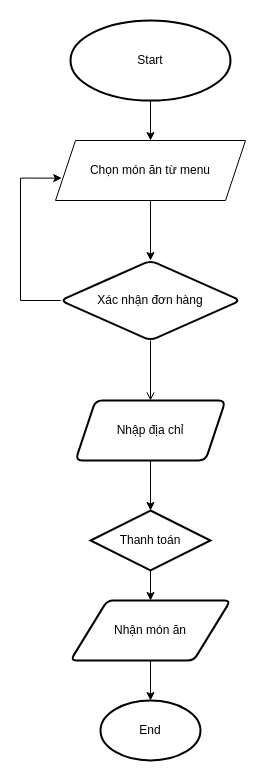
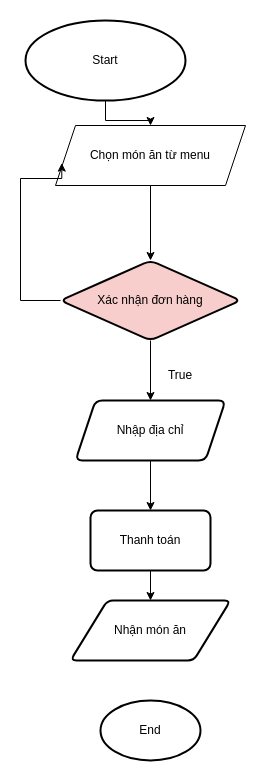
- <mxCell id="3" value="Start" style="strokeWidth=2;html=1;shape=mxgraph.flowchart.start_1;whiteSpace=wrap;" vertex="1" parent="1"><mxGeometry x="70" y="20" width="160" height="80" as="geometry" /></mxCell>
+ <mxCell id="3" value="Start" style="strokeWidth=2;html=1;shape=mxgraph.flowchart.start_1;whiteSpace=wrap;" vertex="1" parent="1"><mxGeometry x="25" y="20" width="160" height="80" as="geometry" /></mxCell>
- <mxCell id="15" value="Chọn món ăn từ menu" style="shape=parallelogram;perimeter=parallelogramPerimeter;whiteSpace=wrap;html=1;fixedSize=1;" vertex="1" parent="1"><mxGeometry x="55" y="140" width="190" height="60" as="geometry" /></mxCell>
+ <mxCell id="15" value="Chọn món ăn từ menu" style="shape=parallelogram;perimeter=parallelogramPerimeter;whiteSpace=wrap;html=1;fixedSize=1;" vertex="1" parent="1"><mxGeometry x="55" y="125" width="190" height="60" as="geometry" /></mxCell>
- <mxCell id="12" value="Xác nhận đơn hàng" style="rhombus;whiteSpace=wrap;html=1;rounded=1;absoluteArcSize=1;arcSize=14;strokeWidth=2;" vertex="1" parent="1"><mxGeometry x="60" y="260" width="180" height="80" as="geometry" /></mxCell>
+ <mxCell id="12" value="Xác nhận đơn hàng" style="rhombus;whiteSpace=wrap;html=1;rounded=1;absoluteArcSize=1;arcSize=14;strokeWidth=2;fillColor=#f8cecc;" vertex="1" parent="1"><mxGeometry x="60" y="260" width="180" height="80" as="geometry" /></mxCell>
+ <mxCell id="13" value="True" style="text;html=1;align=center;verticalAlign=middle;whiteSpace=wrap;rounded=0;" vertex="1" parent="1"><mxGeometry x="150" y="360" width="60" height="30" as="geometry" /></mxCell>
- <mxCell id="11" value="" style="edgeStyle=orthogonalEdgeStyle;rounded=0;orthogonalLoop=1;jettySize=auto;html=1;endArrow=open;" edge="1" parent="1" source="12" target="5"><mxGeometry relative="1" as="geometry" /></mxCell>
+ <mxCell id="11" value="" style="edgeStyle=orthogonalEdgeStyle;rounded=0;orthogonalLoop=1;jettySize=auto;html=1;" edge="1" parent="1" source="12" target="5"><mxGeometry relative="1" as="geometry" /></mxCell>
- <mxCell id="7" value="Thanh toán" style="rhombus;whiteSpace=wrap;html=1;absoluteArcSize=1;arcSize=14;strokeWidth=2;" vertex="1" parent="1"><mxGeometry x="90" y="510" width="120" height="60" as="geometry" /></mxCell>
+ <mxCell id="7" value="Thanh toán" style="whiteSpace=wrap;html=1;rounded=1;absoluteArcSize=1;arcSize=14;strokeWidth=2;" vertex="1" parent="1"><mxGeometry x="90" y="510" width="120" height="60" as="geometry" /></mxCell>
- <mxCell id="8" value="" style="edgeStyle=orthogonalEdgeStyle;rounded=0;orthogonalLoop=1;jettySize=auto;html=1;" edge="1" parent="1" source="9" target="10"><mxGeometry relative="1" as="geometry" /></mxCell>
